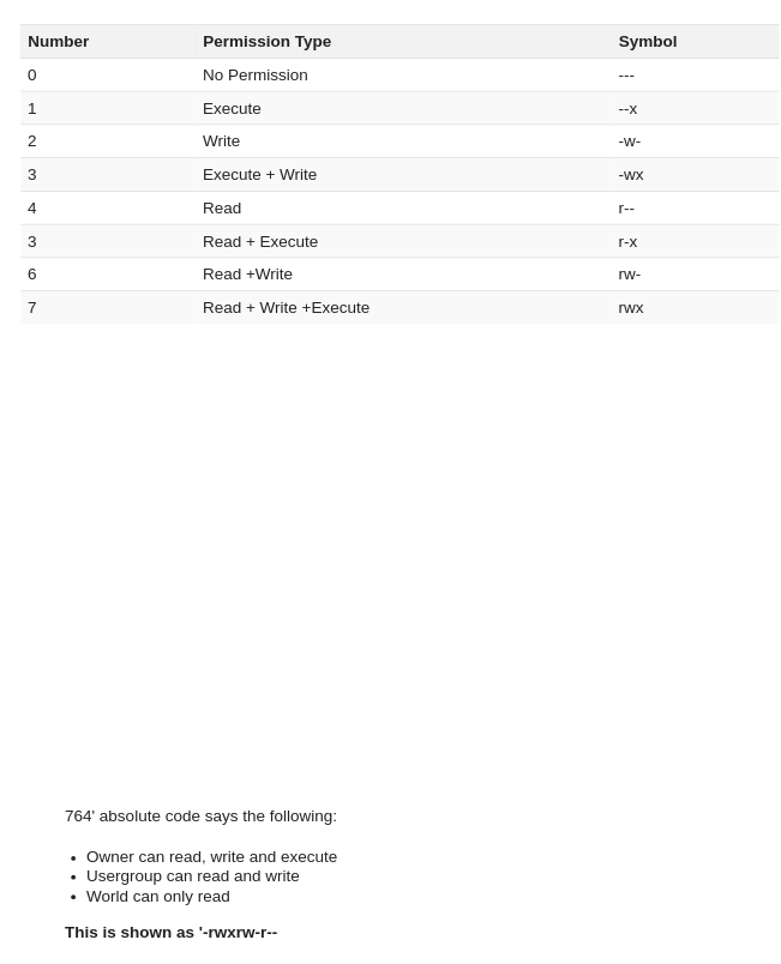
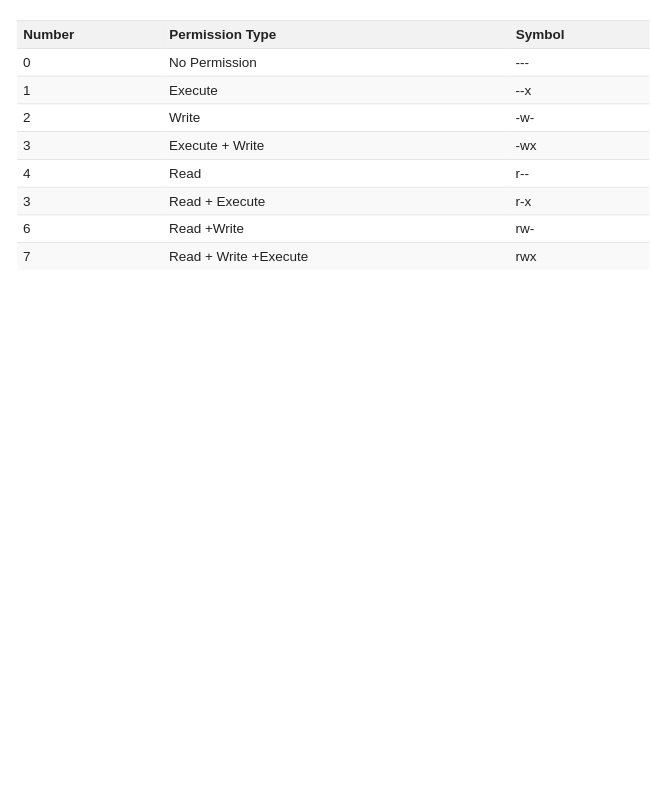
- <mxCell id="5" value="&lt;p style=&quot;box-sizing: inherit; margin: 0px 0px 1.3rem; color: rgb(34, 34, 34); font-family: &amp;quot;source sans pro&amp;quot;, arial, sans-serif; font-size: 18px; font-style: normal; font-weight: 400; letter-spacing: normal; text-indent: 0px; text-transform: none; word-spacing: 0px; background-color: rgb(255, 255, 255);&quot;&gt;764' absolute code says the following:&lt;/p&gt;&lt;ul style=&quot;box-sizing: inherit; margin-top: 1.5rem; margin-bottom: 1.5rem; margin-left: 1.5rem; padding: 0px; color: rgb(34, 34, 34); font-family: &amp;quot;source sans pro&amp;quot;, arial, sans-serif; font-size: 18px; font-style: normal; font-weight: 400; letter-spacing: normal; text-indent: 0px; text-transform: none; word-spacing: 0px; background-color: rgb(255, 255, 255);&quot;&gt;&lt;li style=&quot;box-sizing: inherit&quot;&gt;Owner can read, write and execute&lt;/li&gt;&lt;li style=&quot;box-sizing: inherit&quot;&gt;Usergroup can read and write&lt;/li&gt;&lt;li style=&quot;box-sizing: inherit&quot;&gt;World can only read&lt;/li&gt;&lt;/ul&gt;" style="text;whiteSpace=wrap;html=1;" vertex="1" parent="1"><mxGeometry x="70" y="890" width="330" height="120" as="geometry" /></mxCell>
- <mxCell id="6" value="&lt;strong style=&quot;box-sizing: inherit; font-weight: bold; color: rgb(34, 34, 34); font-family: &amp;quot;source sans pro&amp;quot;, arial, sans-serif; font-size: 18px; font-style: normal; letter-spacing: normal; text-indent: 0px; text-transform: none; word-spacing: 0px; background-color: rgb(255, 255, 255);&quot;&gt;This is shown as '-rwxrw-r--&lt;/strong&gt;" style="text;whiteSpace=wrap;html=1;" vertex="1" parent="1"><mxGeometry x="70" y="1020" width="260" height="30" as="geometry" /></mxCell>
